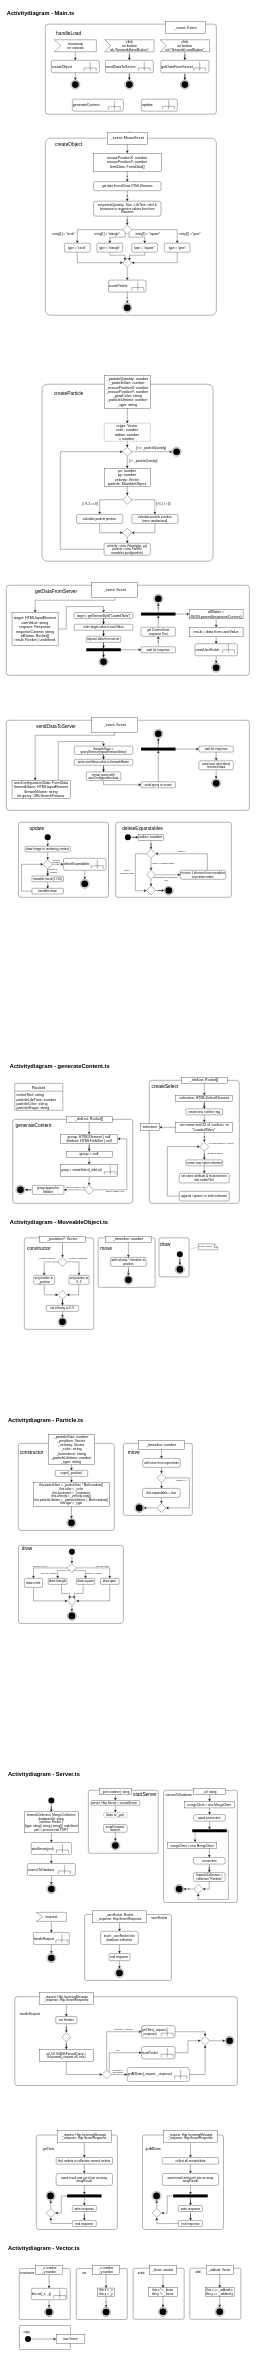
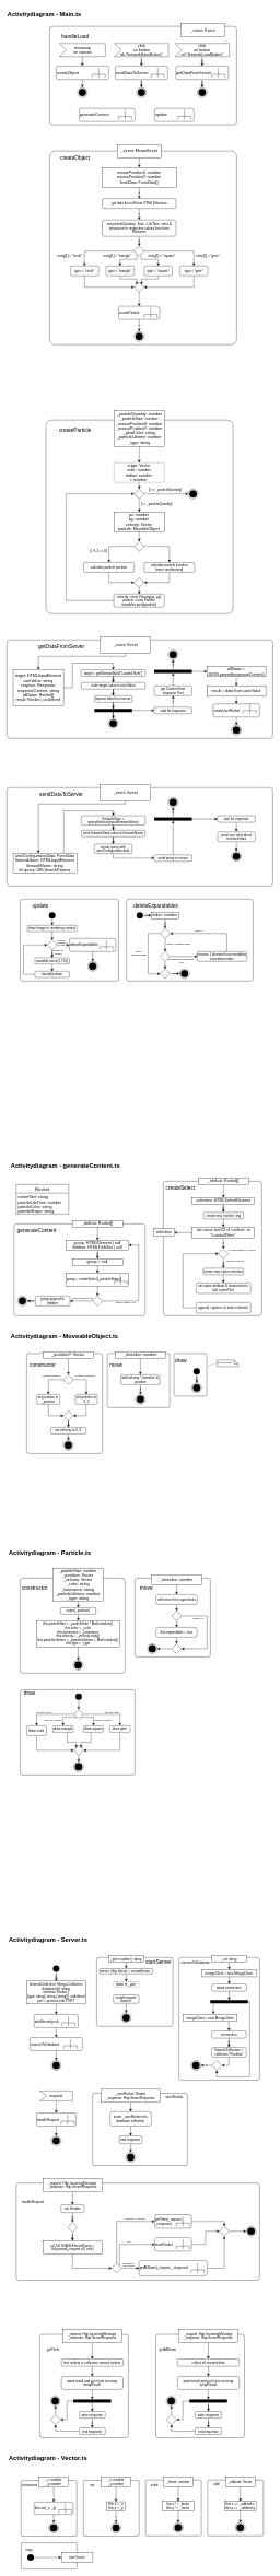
- <mxCell id="121" value="[i % 2 != 0]" style="text;html=1;strokeColor=none;fillColor=none;align=center;verticalAlign=middle;whiteSpace=wrap;rounded=0;fontSize=10;" parent="1" vertex="1"><mxGeometry x="512.5" y="1670" width="60" height="20" as="geometry" /></mxCell>
- <mxCell id="172" value="write userValue.value in fireworkName" style="rounded=1;whiteSpace=wrap;html=1;strokeColor=#000000;strokeWidth=1;fontSize=10;" parent="1" vertex="1"><mxGeometry x="246.62" y="2530" width="194.78" height="20" as="geometry" /></mxCell>
+ <mxCell id="172" value="write fireworkSave.value in fireworkName" style="rounded=1;whiteSpace=wrap;html=1;strokeColor=#000000;strokeWidth=1;fontSize=10;" parent="1" vertex="1"><mxGeometry x="246.62" y="2530" width="194.78" height="20" as="geometry" /></mxCell>
- <mxCell id="232" value="group = createSelect(_titleList)" style="rounded=1;whiteSpace=wrap;html=1;strokeColor=#000000;strokeWidth=1;fontSize=10;align=left;arcSize=0;" parent="1" vertex="1"><mxGeometry x="200.72" y="3880" width="190.68" height="40" as="geometry" /></mxCell>
+ <mxCell id="232" value="group = createSelect(_particleShape)" style="rounded=1;whiteSpace=wrap;html=1;strokeColor=#000000;strokeWidth=1;fontSize=10;align=left;arcSize=0;" parent="1" vertex="1"><mxGeometry x="200.72" y="3880" width="190.68" height="40" as="geometry" /></mxCell>
